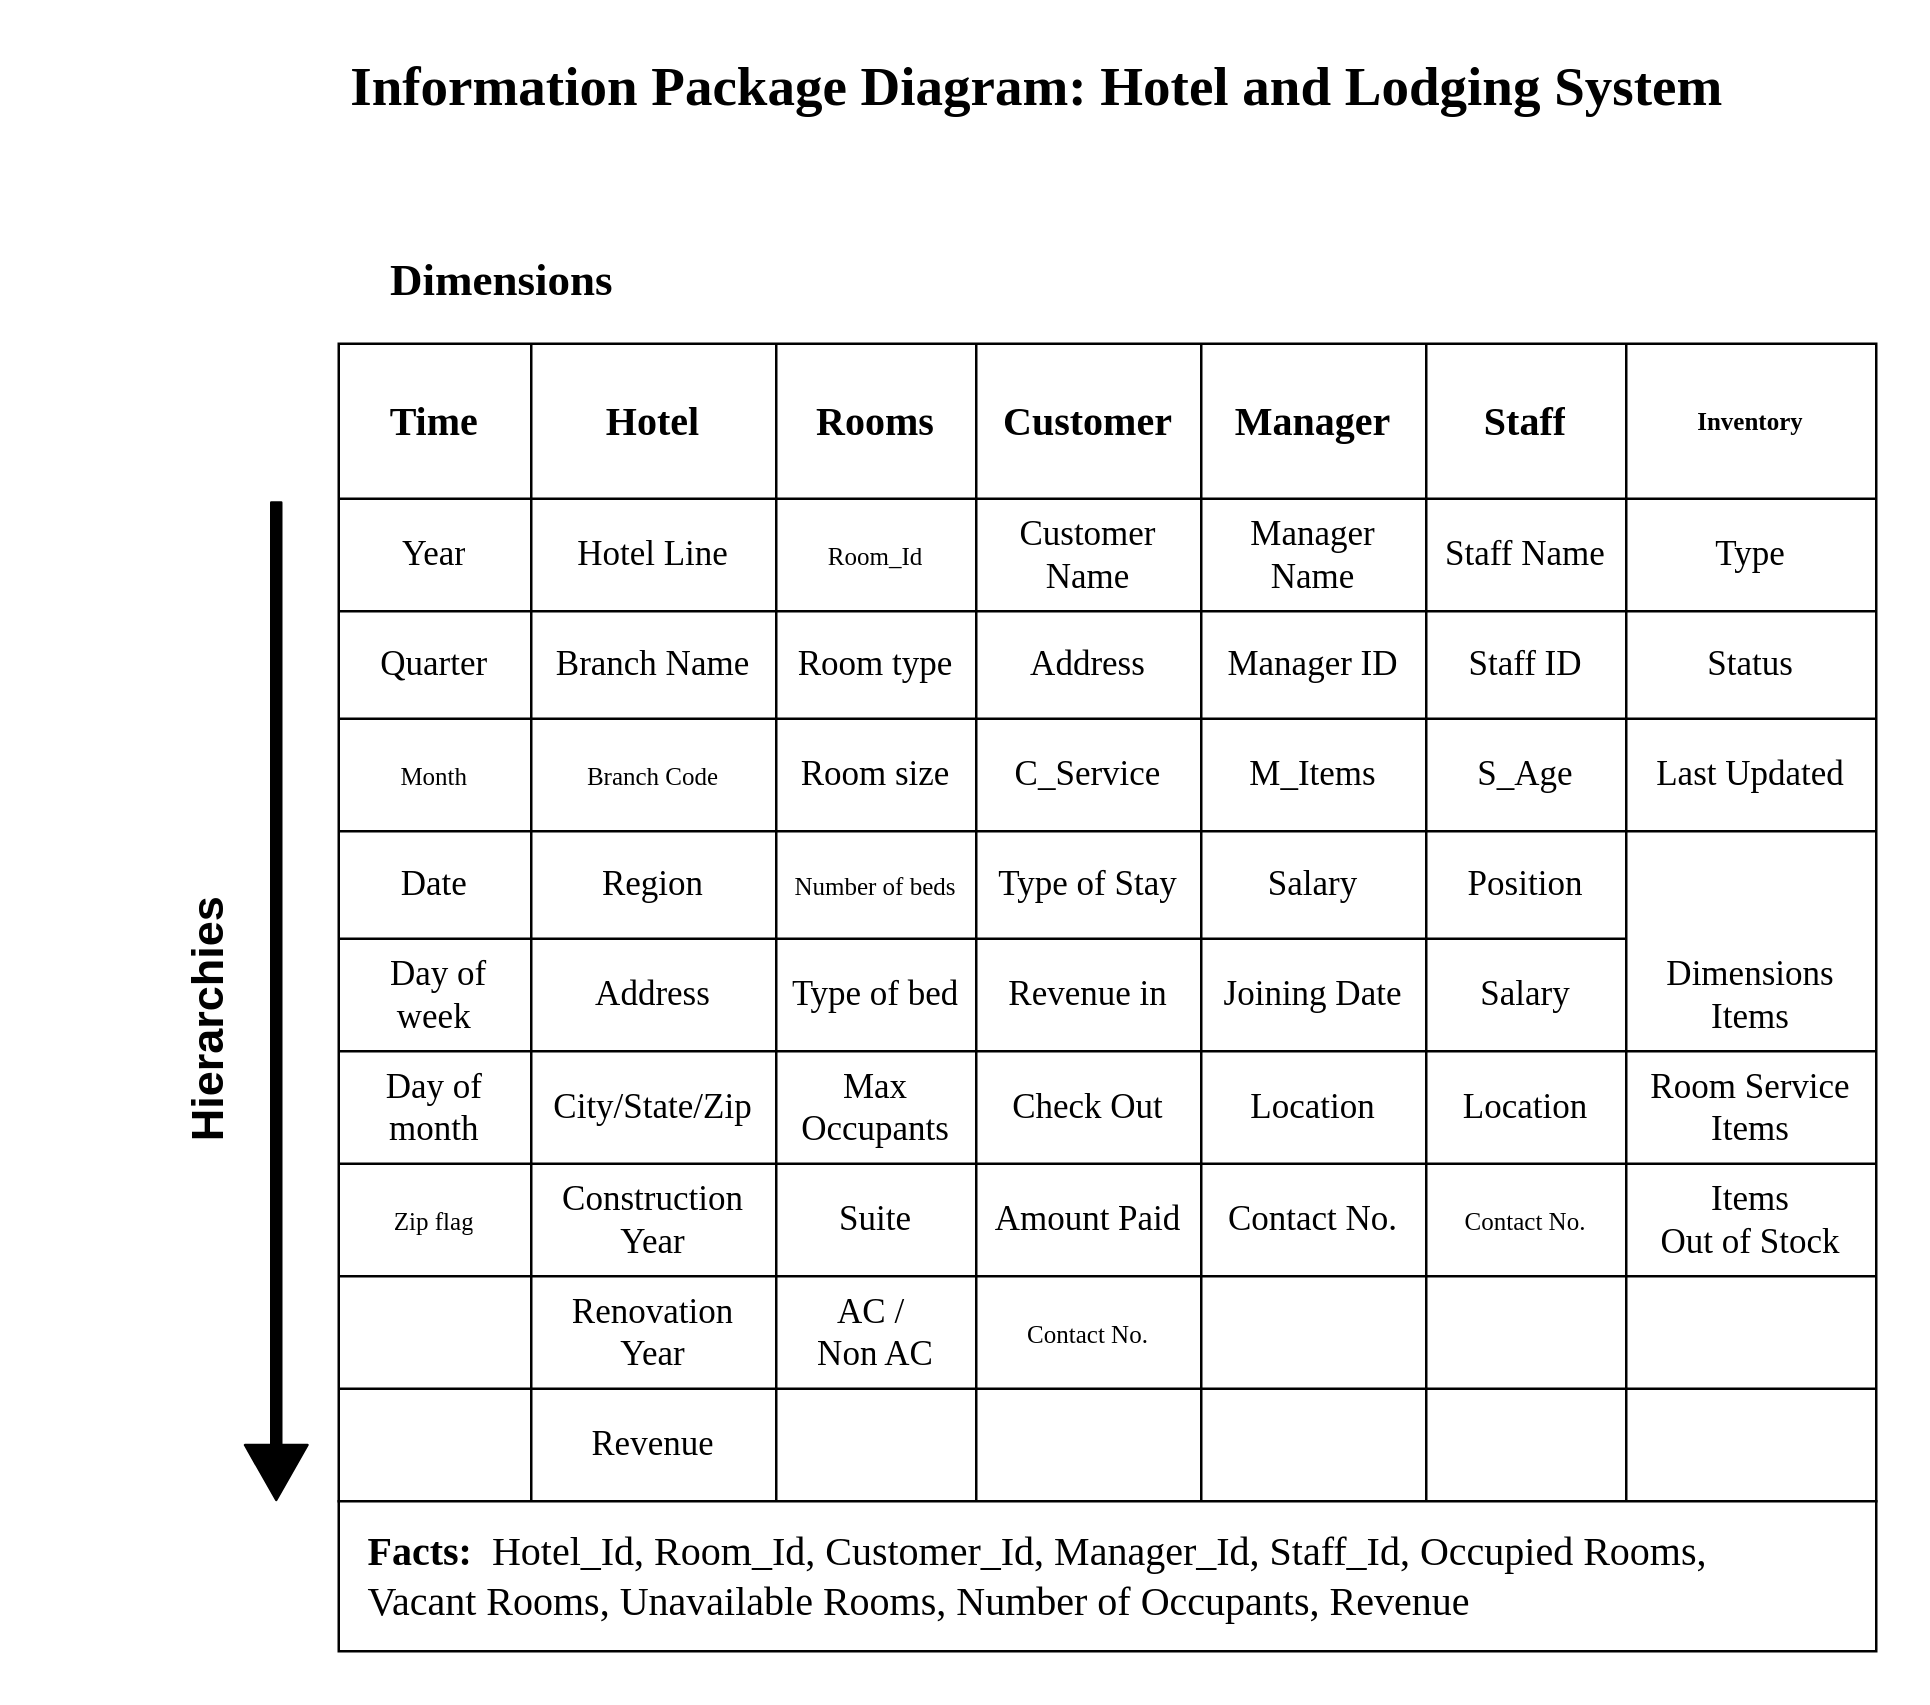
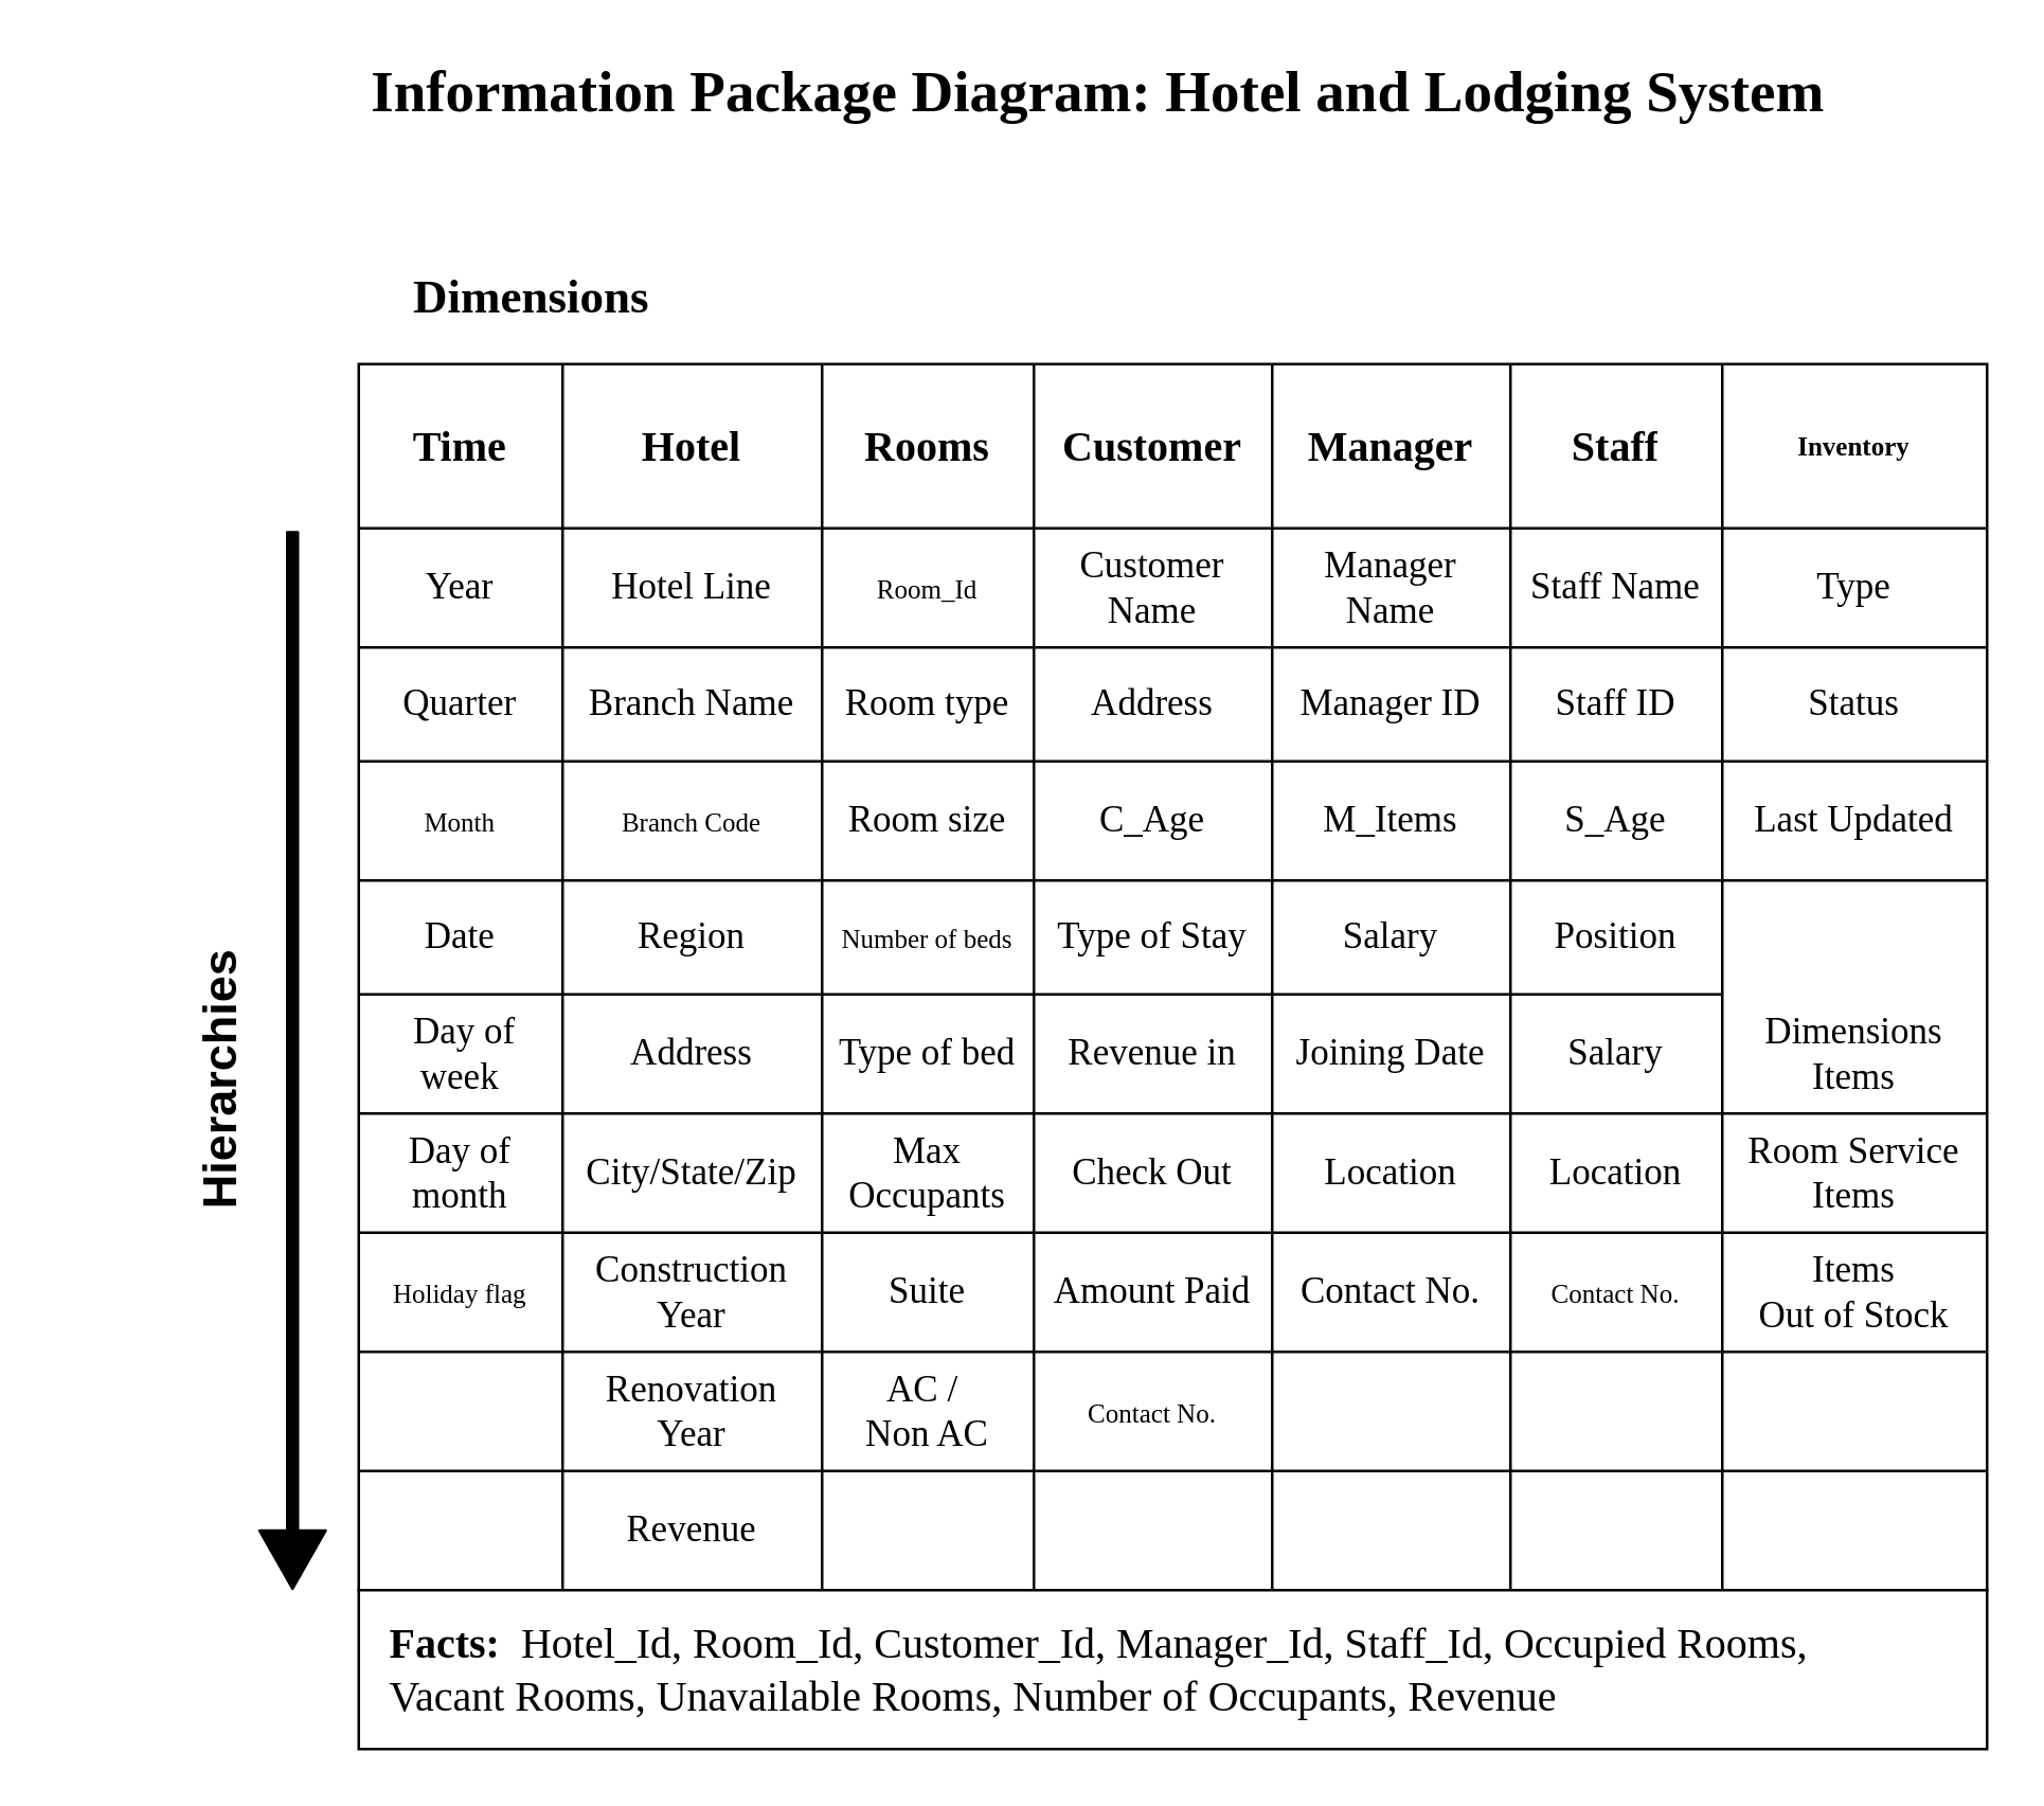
- <mxCell id="34" value="&lt;span style=&quot;font-size: 14px&quot;&gt;C_Service&lt;/span&gt;" style="shape=partialRectangle;html=1;whiteSpace=wrap;connectable=0;overflow=hidden;fillColor=none;top=0;left=0;bottom=0;right=0;fontFamily=Times New Roman;" parent="30" vertex="1"><mxGeometry x="255" width="90" height="45" as="geometry" /></mxCell>
+ <mxCell id="34" value="&lt;span style=&quot;font-size: 14px&quot;&gt;C_Age&lt;/span&gt;" style="shape=partialRectangle;html=1;whiteSpace=wrap;connectable=0;overflow=hidden;fillColor=none;top=0;left=0;bottom=0;right=0;fontFamily=Times New Roman;" parent="30" vertex="1"><mxGeometry x="255" width="90" height="45" as="geometry" /></mxCell>
- <mxCell id="62" value="&lt;font size=&quot;1&quot;&gt;Zip flag&lt;/font&gt;" style="shape=partialRectangle;html=1;whiteSpace=wrap;connectable=0;overflow=hidden;fillColor=none;top=0;left=0;bottom=0;right=0;fontFamily=Times New Roman;" parent="61" vertex="1"><mxGeometry width="77" height="45" as="geometry" /></mxCell>
+ <mxCell id="62" value="&lt;font size=&quot;1&quot;&gt;Holiday flag&lt;/font&gt;" style="shape=partialRectangle;html=1;whiteSpace=wrap;connectable=0;overflow=hidden;fillColor=none;top=0;left=0;bottom=0;right=0;fontFamily=Times New Roman;" parent="61" vertex="1"><mxGeometry width="77" height="45" as="geometry" /></mxCell>
